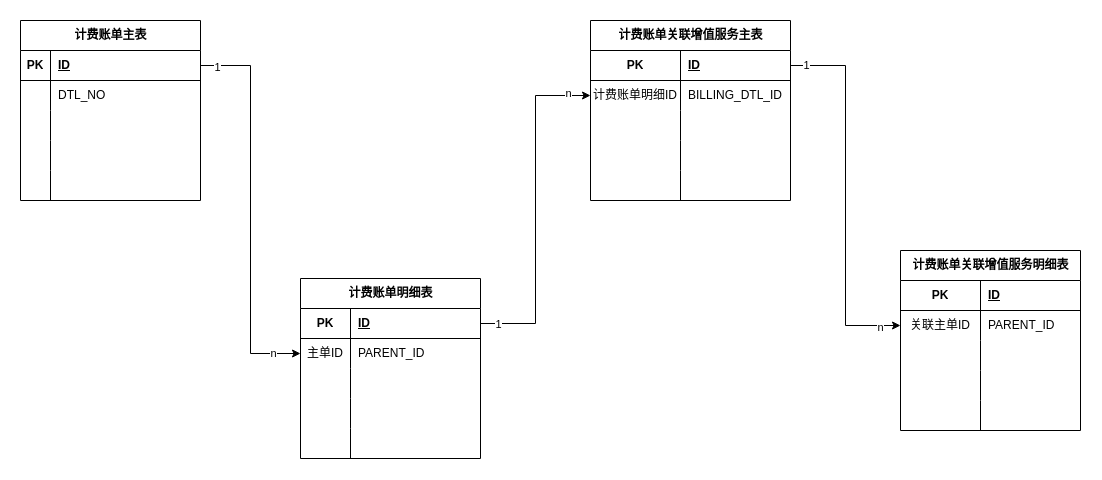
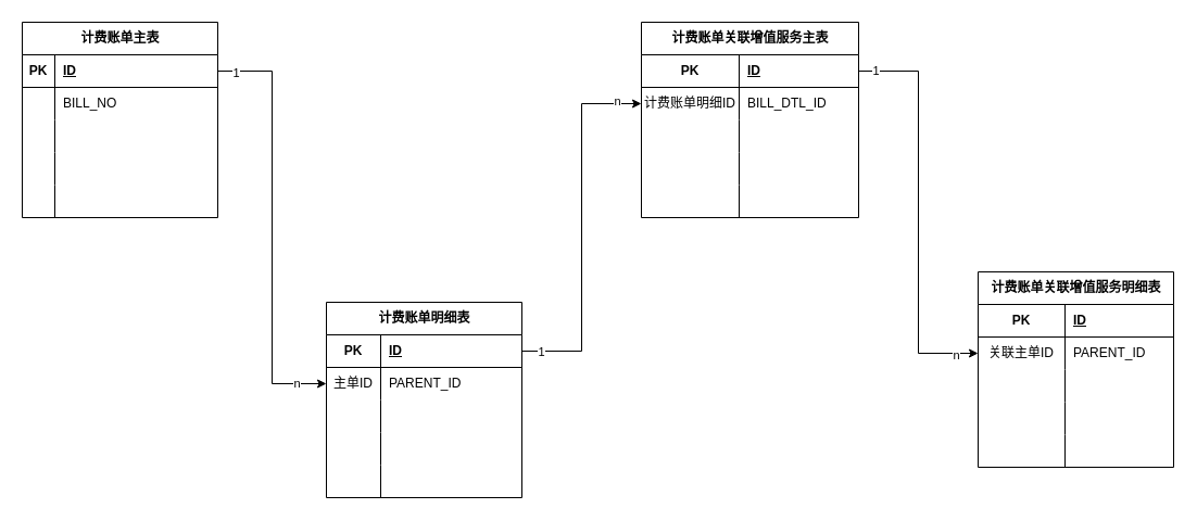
- <mxCell id="8" value="DTL_NO" style="shape=partialRectangle;connectable=0;fillColor=none;top=0;left=0;bottom=0;right=0;align=left;spacingLeft=6;overflow=hidden;whiteSpace=wrap;html=1;" parent="6" vertex="1"><mxGeometry x="30" width="150" height="30" as="geometry"><mxRectangle width="150" height="30" as="alternateBounds" /></mxGeometry></mxCell>
+ <mxCell id="8" value="BILL_NO" style="shape=partialRectangle;connectable=0;fillColor=none;top=0;left=0;bottom=0;right=0;align=left;spacingLeft=6;overflow=hidden;whiteSpace=wrap;html=1;" parent="6" vertex="1"><mxGeometry x="30" width="150" height="30" as="geometry"><mxRectangle width="150" height="30" as="alternateBounds" /></mxGeometry></mxCell>
- <mxCell id="43" value="&lt;span style=&quot;font-family: &amp;quot;PingFang SC&amp;quot;, Helvetica, Tahoma, &amp;quot;Hiragino Sans GB&amp;quot;, &amp;quot;Microsoft YaHei&amp;quot;, SimSun, Heiti, sans-serif; white-space-collapse: preserve; background-color: rgb(255, 255, 255);&quot;&gt;BILLING_DTL_ID&lt;/span&gt;" style="shape=partialRectangle;connectable=0;fillColor=none;top=0;left=0;bottom=0;right=0;align=left;spacingLeft=6;overflow=hidden;whiteSpace=wrap;html=1;" vertex="1" parent="41"><mxGeometry x="90" width="110" height="30" as="geometry"><mxRectangle width="110" height="30" as="alternateBounds" /></mxGeometry></mxCell>
+ <mxCell id="43" value="&lt;span style=&quot;font-family: &amp;quot;PingFang SC&amp;quot;, Helvetica, Tahoma, &amp;quot;Hiragino Sans GB&amp;quot;, &amp;quot;Microsoft YaHei&amp;quot;, SimSun, Heiti, sans-serif; white-space-collapse: preserve; background-color: rgb(255, 255, 255);&quot;&gt;BILL_DTL_ID&lt;/span&gt;" style="shape=partialRectangle;connectable=0;fillColor=none;top=0;left=0;bottom=0;right=0;align=left;spacingLeft=6;overflow=hidden;whiteSpace=wrap;html=1;" vertex="1" parent="41"><mxGeometry x="90" width="110" height="30" as="geometry"><mxRectangle width="110" height="30" as="alternateBounds" /></mxGeometry></mxCell>
